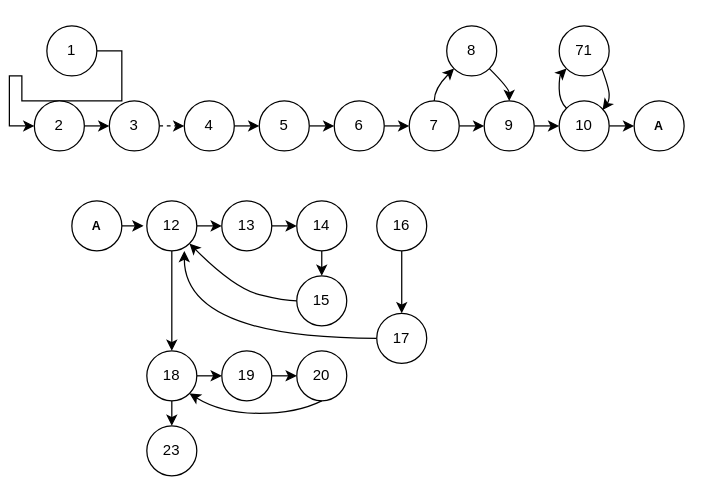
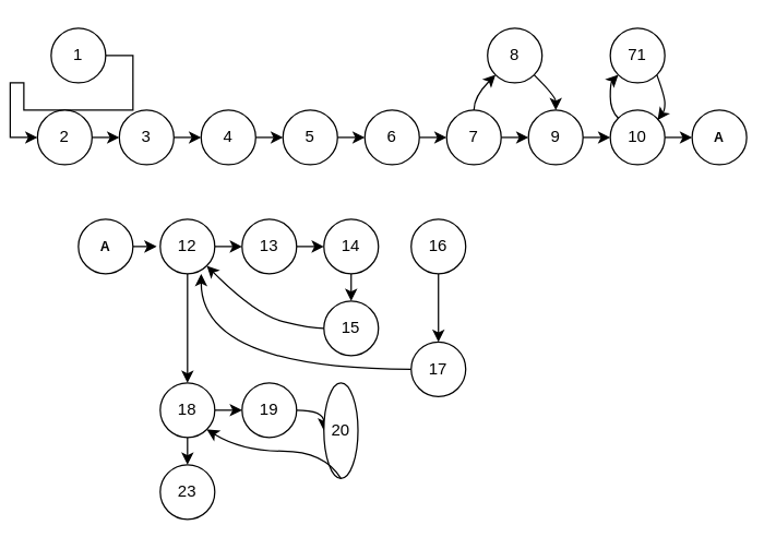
- <mxCell id="8" style="edgeStyle=orthogonalEdgeStyle;rounded=0;orthogonalLoop=1;jettySize=auto;html=1;exitX=1;exitY=0.5;exitDx=0;exitDy=0;entryX=0;entryY=0.5;entryDx=0;entryDy=0;fontFamily=Verdana;dashed=1;" parent="1" source="9" target="11" edge="1"><mxGeometry relative="1" as="geometry" /></mxCell>
+ <mxCell id="8" style="edgeStyle=orthogonalEdgeStyle;rounded=0;orthogonalLoop=1;jettySize=auto;html=1;exitX=1;exitY=0.5;exitDx=0;exitDy=0;entryX=0;entryY=0.5;entryDx=0;entryDy=0;fontFamily=Verdana;" parent="1" source="9" target="11" edge="1"><mxGeometry relative="1" as="geometry" /></mxCell>
- <mxCell id="47" value="20" style="ellipse;whiteSpace=wrap;html=1;aspect=fixed;" parent="1" vertex="1"><mxGeometry x="230" y="280" width="40" height="40" as="geometry" /></mxCell>
+ <mxCell id="47" value="20" style="ellipse;whiteSpace=wrap;html=1;aspect=fixed;" parent="1" vertex="1"><mxGeometry x="230" y="280" width="25" height="70" as="geometry" /></mxCell>
